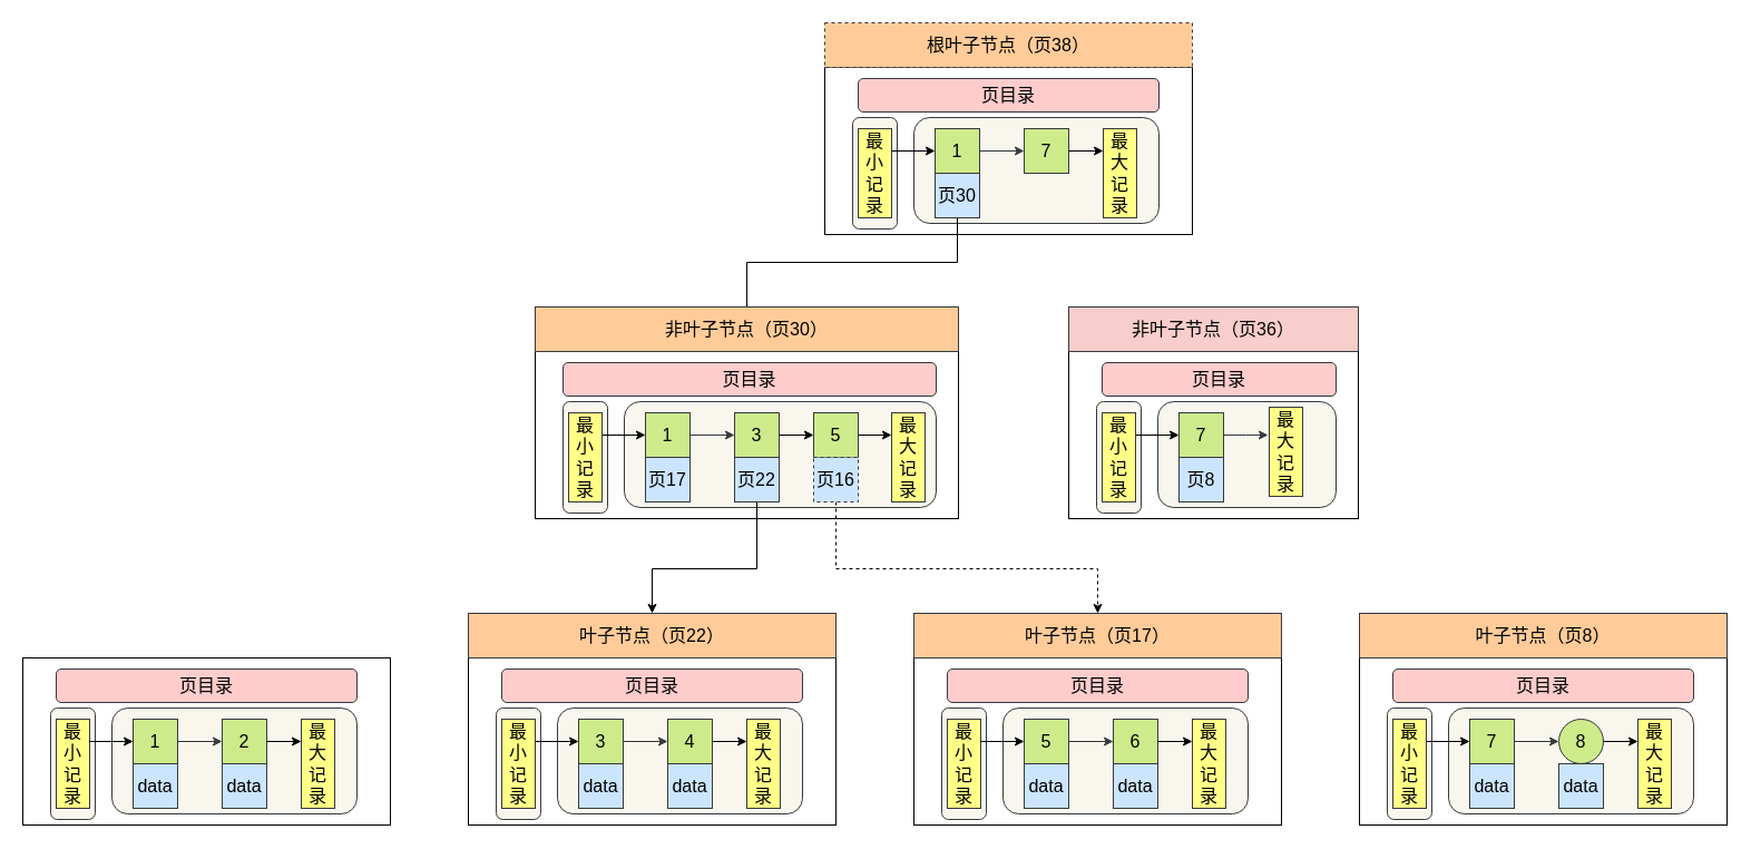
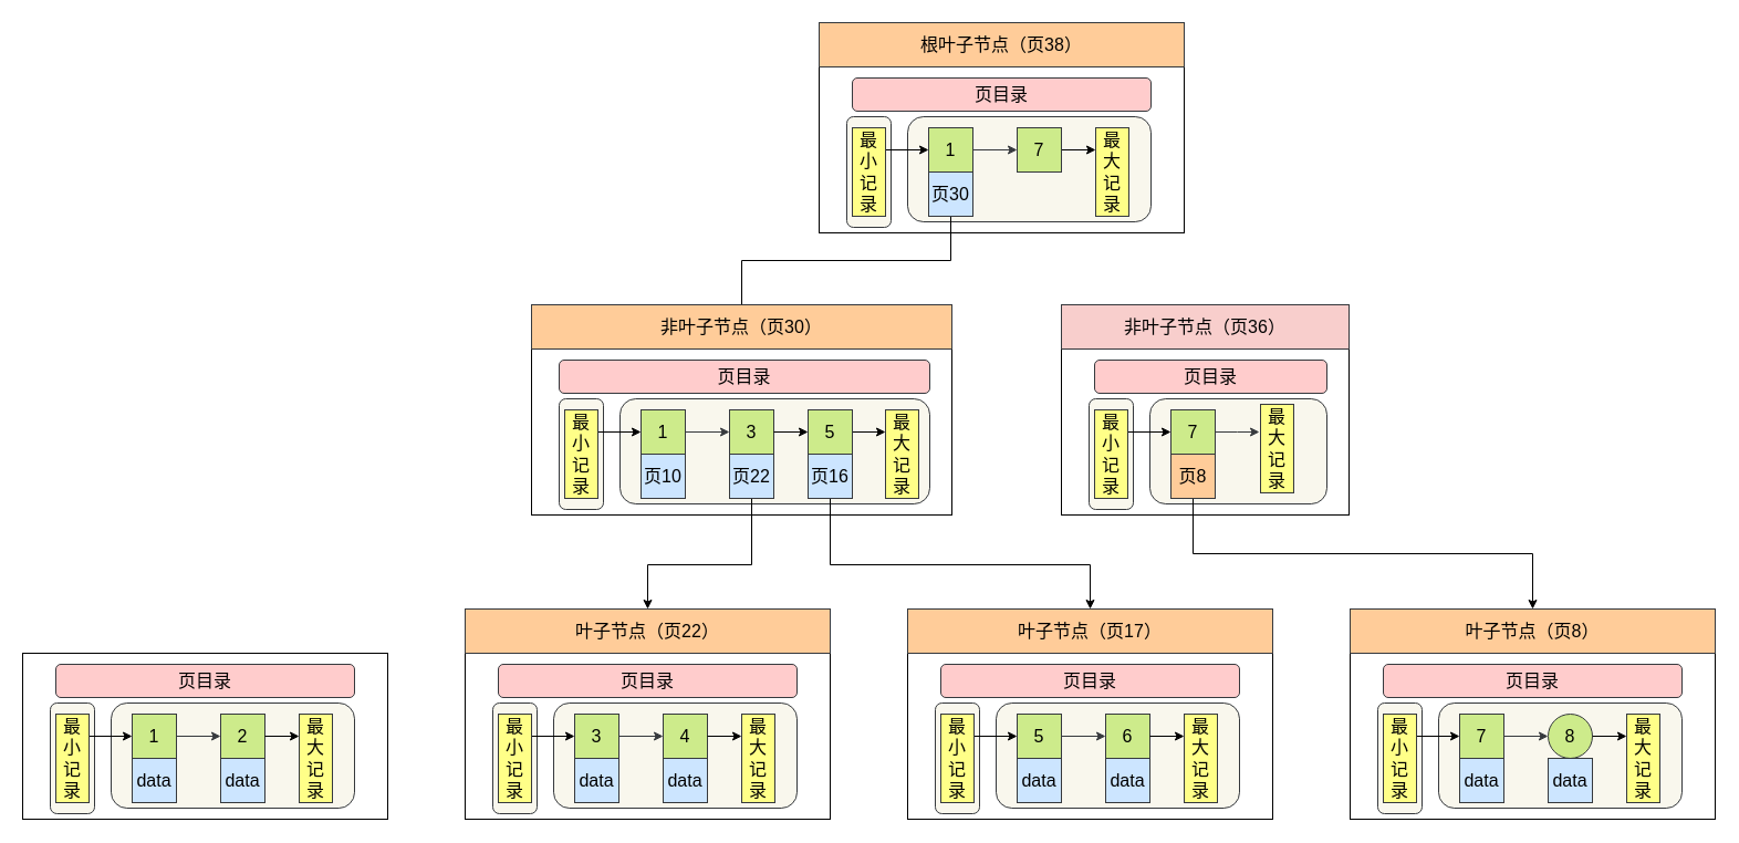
- <mxCell id="6" value="根叶子节点（页38）" style="rounded=0;whiteSpace=wrap;html=1;fontSize=16;fillColor=#ffcc99;strokeColor=#36393d;dashed=1;" vertex="1" parent="1"><mxGeometry x="740" y="20" width="330" height="40" as="geometry" /></mxCell>
+ <mxCell id="6" value="根叶子节点（页38）" style="rounded=0;whiteSpace=wrap;html=1;fontSize=16;fillColor=#ffcc99;strokeColor=#36393d;" vertex="1" parent="1"><mxGeometry x="740" y="20" width="330" height="40" as="geometry" /></mxCell>
- <mxCell id="33" value="页17" style="rounded=0;whiteSpace=wrap;html=1;fontSize=16;fillColor=#cce5ff;strokeColor=#36393d;" vertex="1" parent="1"><mxGeometry x="579" width="40" height="40" as="geometry" y="410" /></mxCell>
+ <mxCell id="33" value="页10" style="rounded=0;whiteSpace=wrap;html=1;fontSize=16;fillColor=#cce5ff;strokeColor=#36393d;" vertex="1" parent="1"><mxGeometry x="579" width="40" height="40" as="geometry" y="410" /></mxCell>
- <mxCell id="46" value="页16" style="rounded=0;whiteSpace=wrap;html=1;fontSize=16;fillColor=#cce5ff;strokeColor=#36393d;dashed=1;" vertex="1" parent="1"><mxGeometry x="730" width="40" height="40" as="geometry" y="410" /></mxCell>
+ <mxCell id="46" value="页16" style="rounded=0;whiteSpace=wrap;html=1;fontSize=16;fillColor=#cce5ff;strokeColor=#36393d;" vertex="1" parent="1"><mxGeometry x="730" width="40" height="40" as="geometry" y="410" /></mxCell>
- <mxCell id="22" value="页8" style="rounded=0;whiteSpace=wrap;html=1;fontSize=16;fillColor=#cce5ff;strokeColor=#36393d;" vertex="1" parent="1"><mxGeometry x="1058" width="40" height="40" as="geometry" y="410" /></mxCell>
+ <mxCell id="22" value="页8" style="rounded=0;whiteSpace=wrap;html=1;fontSize=16;fillColor=#ffcc99;strokeColor=#36393d;" vertex="1" parent="1"><mxGeometry x="1058" width="40" height="40" as="geometry" y="410" /></mxCell>
+ <mxCell id="21" style="edgeStyle=orthogonalEdgeStyle;rounded=0;orthogonalLoop=1;jettySize=auto;html=1;entryX=0.5;entryY=0;entryDx=0;entryDy=0;fontSize=16;" edge="1" parent="1" source="22" target="106"><mxGeometry relative="1" as="geometry"><Array as="points"><mxPoint x="1078" y="500" /><mxPoint x="1385" y="500" /></Array></mxGeometry></mxCell>
- <mxCell id="37" style="edgeStyle=orthogonalEdgeStyle;rounded=0;orthogonalLoop=1;jettySize=auto;html=1;entryX=0.5;entryY=0;entryDx=0;entryDy=0;fontSize=16;exitX=0.5;exitY=1;exitDx=0;exitDy=0;dashed=1;" edge="1" parent="1" source="46" target="91"><mxGeometry relative="1" as="geometry"><Array as="points"><mxPoint x="750" y="510" /><mxPoint x="985" y="510" /></Array></mxGeometry></mxCell>
+ <mxCell id="37" style="edgeStyle=orthogonalEdgeStyle;rounded=0;orthogonalLoop=1;jettySize=auto;html=1;entryX=0.5;entryY=0;entryDx=0;entryDy=0;fontSize=16;exitX=0.5;exitY=1;exitDx=0;exitDy=0;" edge="1" parent="1" source="46" target="91"><mxGeometry relative="1" as="geometry"><Array as="points"><mxPoint x="750" y="510" /><mxPoint x="985" y="510" /></Array></mxGeometry></mxCell>
